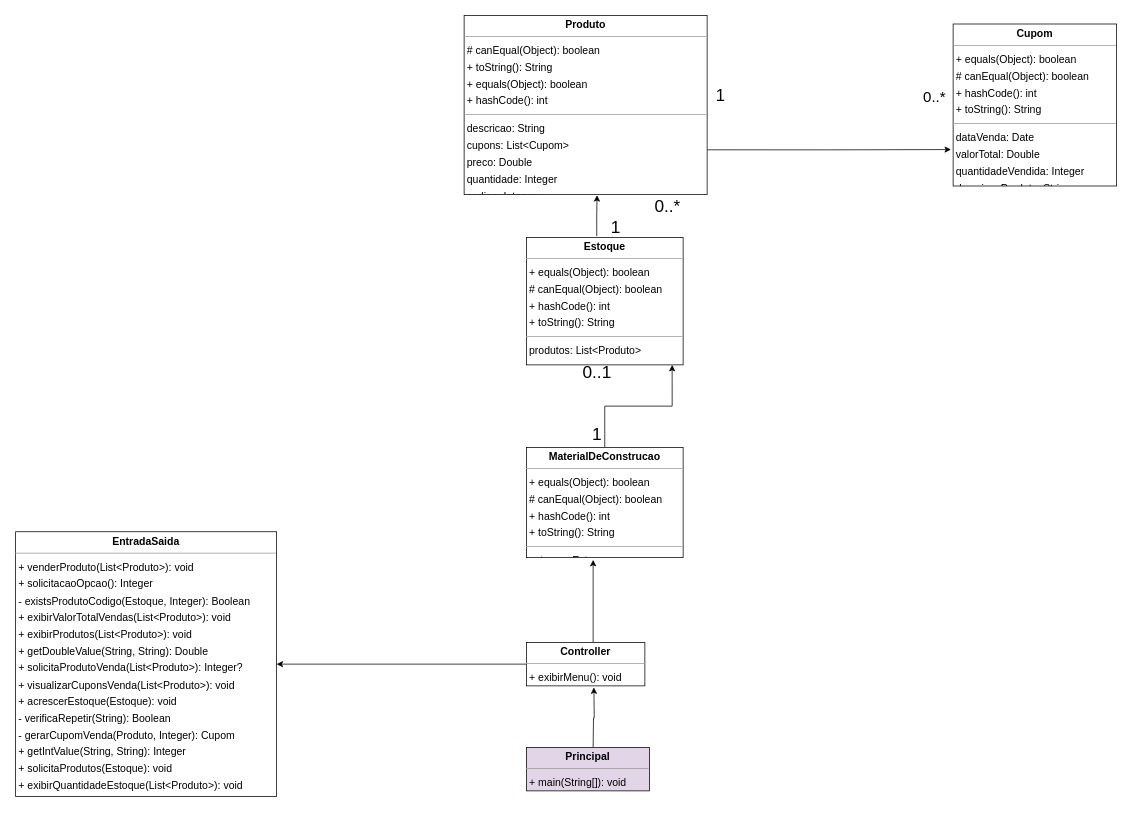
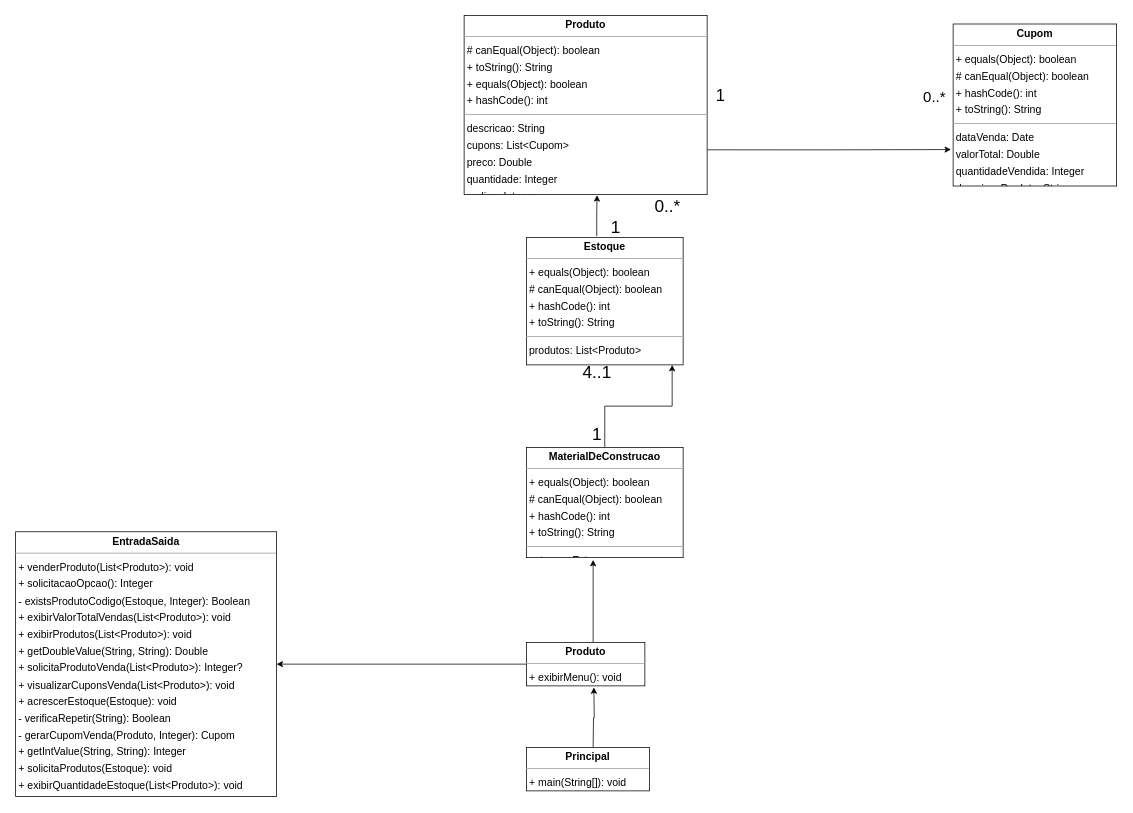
- <mxCell id="18" value="&lt;font style=&quot;font-size: 23px;&quot;&gt;0..1&lt;/font&gt;" style="text;html=1;align=center;verticalAlign=middle;resizable=0;points=[];autosize=1;strokeColor=none;fillColor=none;" vertex="1" parent="1"><mxGeometry x="764.5" y="476" width="60" height="40" as="geometry" /></mxCell>
+ <mxCell id="18" value="&lt;font style=&quot;font-size: 23px;&quot;&gt;4..1&lt;/font&gt;" style="text;html=1;align=center;verticalAlign=middle;resizable=0;points=[];autosize=1;strokeColor=none;fillColor=none;" vertex="1" parent="1"><mxGeometry x="764.5" y="476" width="60" height="40" as="geometry" /></mxCell>
- <mxCell id="4" value="&lt;p style=&quot;margin:0px;margin-top:4px;text-align:center;&quot;&gt;&lt;b&gt;Controller&lt;/b&gt;&lt;/p&gt;&lt;hr size=&quot;1&quot;/&gt;&lt;p style=&quot;margin:0 0 0 4px;line-height:1.6;&quot;&gt;+ exibirMenu(): void&lt;/p&gt;" style="verticalAlign=top;align=left;overflow=fill;fontSize=14;fontFamily=Helvetica;html=1;rounded=0;shadow=0;comic=0;labelBackgroundColor=none;strokeWidth=1;" parent="1" vertex="1"><mxGeometry x="701" y="856" width="158" height="58" as="geometry" /></mxCell>
+ <mxCell id="4" value="&lt;p style=&quot;margin:0px;margin-top:4px;text-align:center;&quot;&gt;&lt;b&gt;Produto&lt;/b&gt;&lt;/p&gt;&lt;hr size=&quot;1&quot;/&gt;&lt;p style=&quot;margin:0 0 0 4px;line-height:1.6;&quot;&gt;+ exibirMenu(): void&lt;/p&gt;" style="verticalAlign=top;align=left;overflow=fill;fontSize=14;fontFamily=Helvetica;html=1;rounded=0;shadow=0;comic=0;labelBackgroundColor=none;strokeWidth=1;" parent="1" vertex="1"><mxGeometry x="701" y="856" width="158" height="58" as="geometry" /></mxCell>
- <mxCell id="12" value="&lt;p style=&quot;margin:0px;margin-top:4px;text-align:center;&quot;&gt;&lt;b&gt;Principal&lt;/b&gt;&lt;/p&gt;&lt;hr size=&quot;1&quot;/&gt;&lt;p style=&quot;margin:0 0 0 4px;line-height:1.6;&quot;&gt;+ main(String[]): void&lt;/p&gt;" style="verticalAlign=top;align=left;overflow=fill;fontSize=14;fontFamily=Helvetica;html=1;rounded=0;shadow=0;comic=0;labelBackgroundColor=none;strokeWidth=1;fillColor=#e1d5e7;" parent="1" vertex="1"><mxGeometry x="701" y="996" width="164" height="58" as="geometry" /></mxCell>
+ <mxCell id="12" value="&lt;p style=&quot;margin:0px;margin-top:4px;text-align:center;&quot;&gt;&lt;b&gt;Principal&lt;/b&gt;&lt;/p&gt;&lt;hr size=&quot;1&quot;/&gt;&lt;p style=&quot;margin:0 0 0 4px;line-height:1.6;&quot;&gt;+ main(String[]): void&lt;/p&gt;" style="verticalAlign=top;align=left;overflow=fill;fontSize=14;fontFamily=Helvetica;html=1;rounded=0;shadow=0;comic=0;labelBackgroundColor=none;strokeWidth=1;" parent="1" vertex="1"><mxGeometry x="701" y="996" width="164" height="58" as="geometry" /></mxCell>
